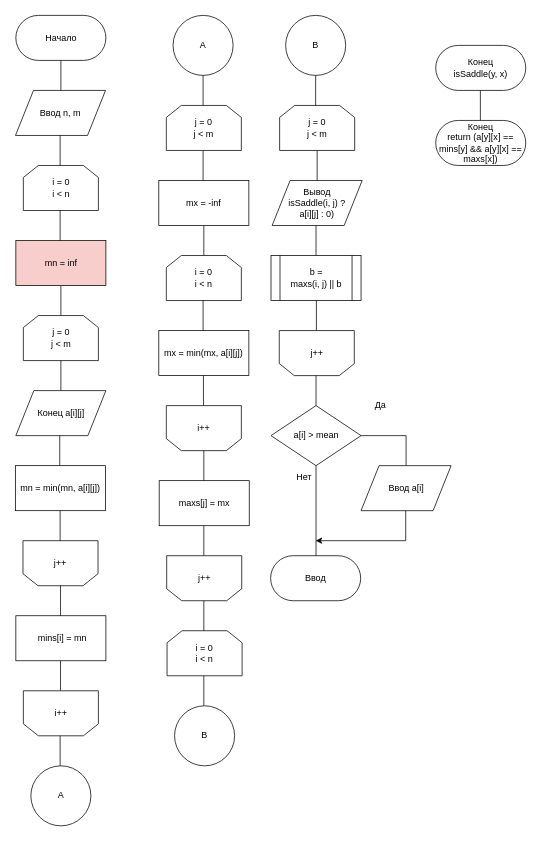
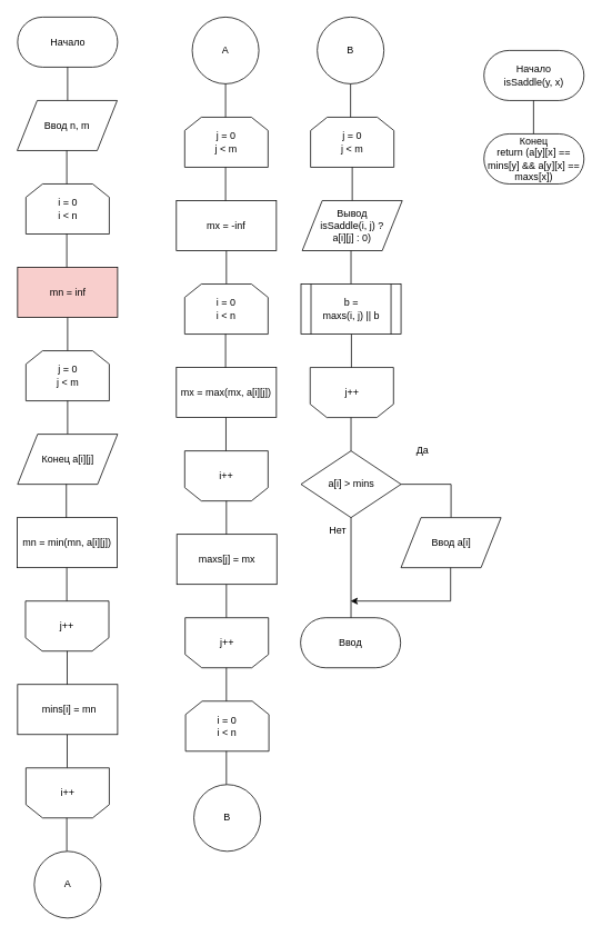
- <mxCell id="36" value="Конец&lt;br&gt;isSaddle(y, x)" style="rounded=1;whiteSpace=wrap;html=1;arcSize=50;" vertex="1" parent="1"><mxGeometry x="580" y="60" width="120" height="60" as="geometry" /></mxCell>
+ <mxCell id="36" value="Начало&lt;br&gt;isSaddle(y, x)" style="rounded=1;whiteSpace=wrap;html=1;arcSize=50;" vertex="1" parent="1"><mxGeometry x="580" y="60" width="120" height="60" as="geometry" /></mxCell>
- <mxCell id="31" value="mx = min(mx, a[i][j])" style="rounded=0;whiteSpace=wrap;html=1;" vertex="1" parent="1"><mxGeometry x="211" y="440" width="120" height="60" as="geometry" /></mxCell>
+ <mxCell id="31" value="mx = max(mx, a[i][j])" style="rounded=0;whiteSpace=wrap;html=1;" vertex="1" parent="1"><mxGeometry x="211" y="440" width="120" height="60" as="geometry" /></mxCell>
- <mxCell id="49" value="a[i] &amp;gt; mean" style="rhombus;whiteSpace=wrap;html=1;rounded=0;shadow=0;comic=0;gradientColor=none;align=center;" vertex="1" parent="1"><mxGeometry x="360.5" y="540" width="120" height="80" as="geometry" /></mxCell>
+ <mxCell id="49" value="a[i] &amp;gt; mins" style="rhombus;whiteSpace=wrap;html=1;rounded=0;shadow=0;comic=0;gradientColor=none;align=center;" vertex="1" parent="1"><mxGeometry x="360.5" y="540" width="120" height="80" as="geometry" /></mxCell>
